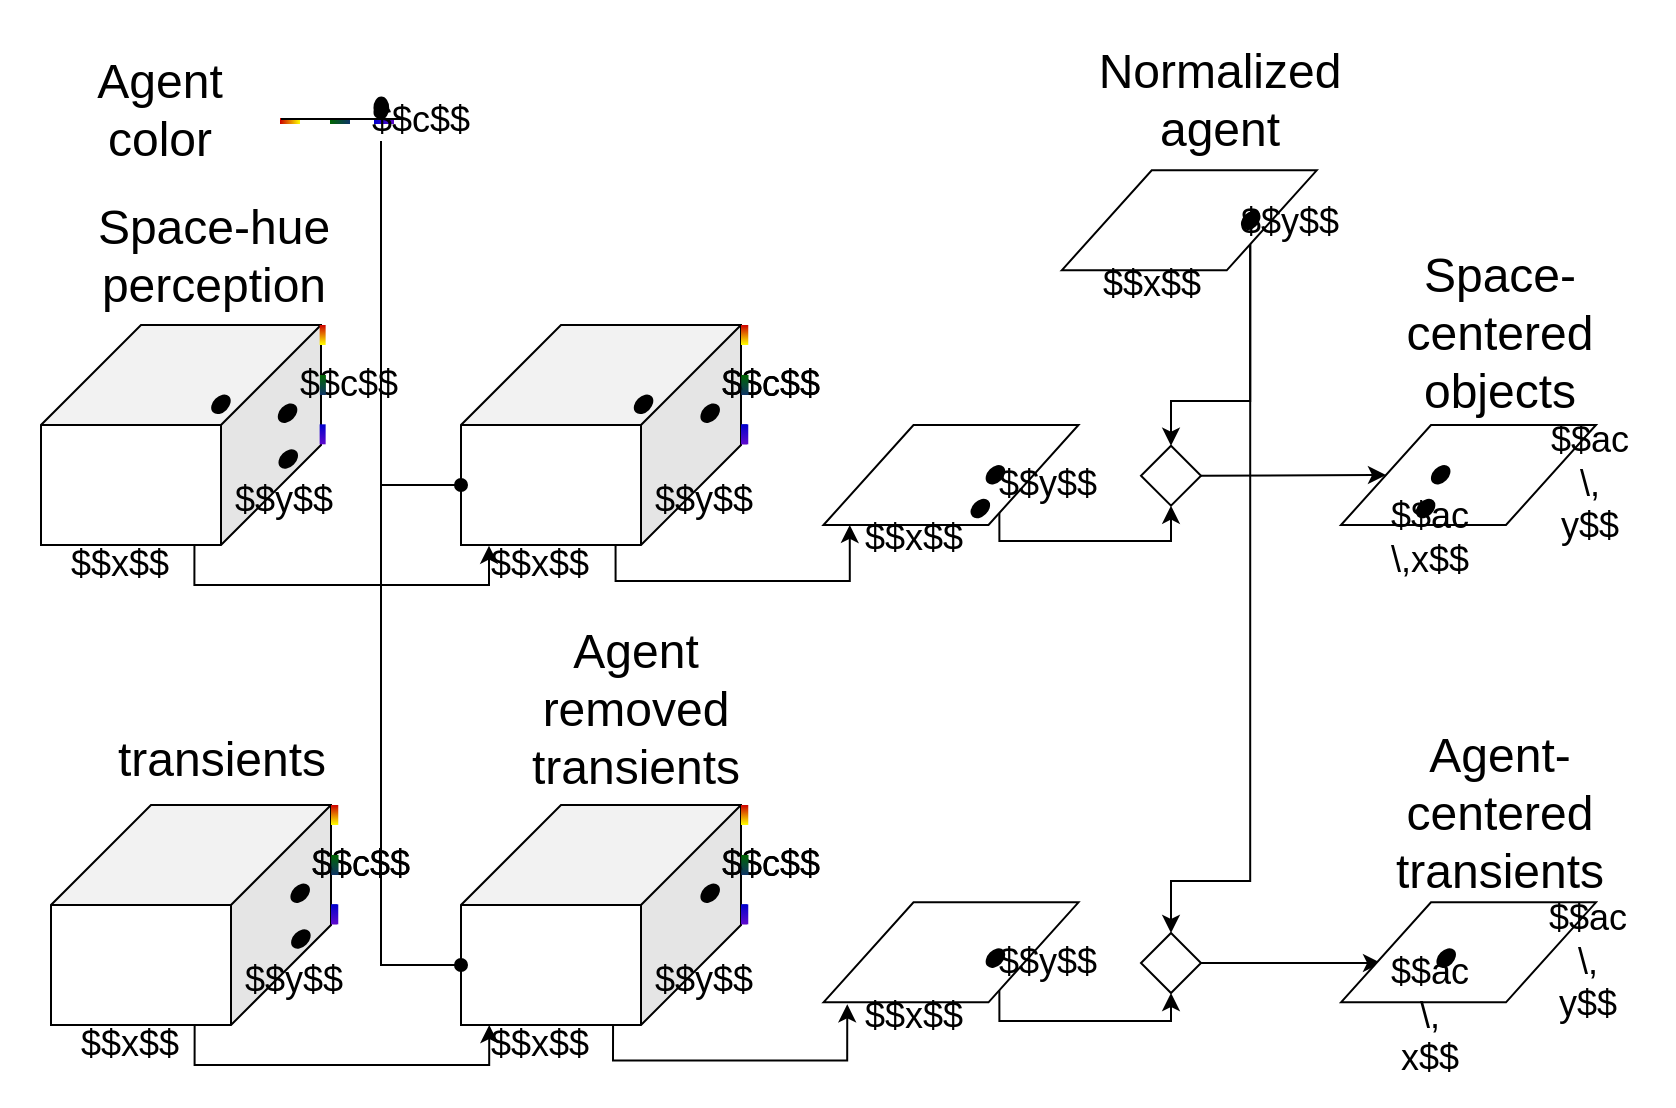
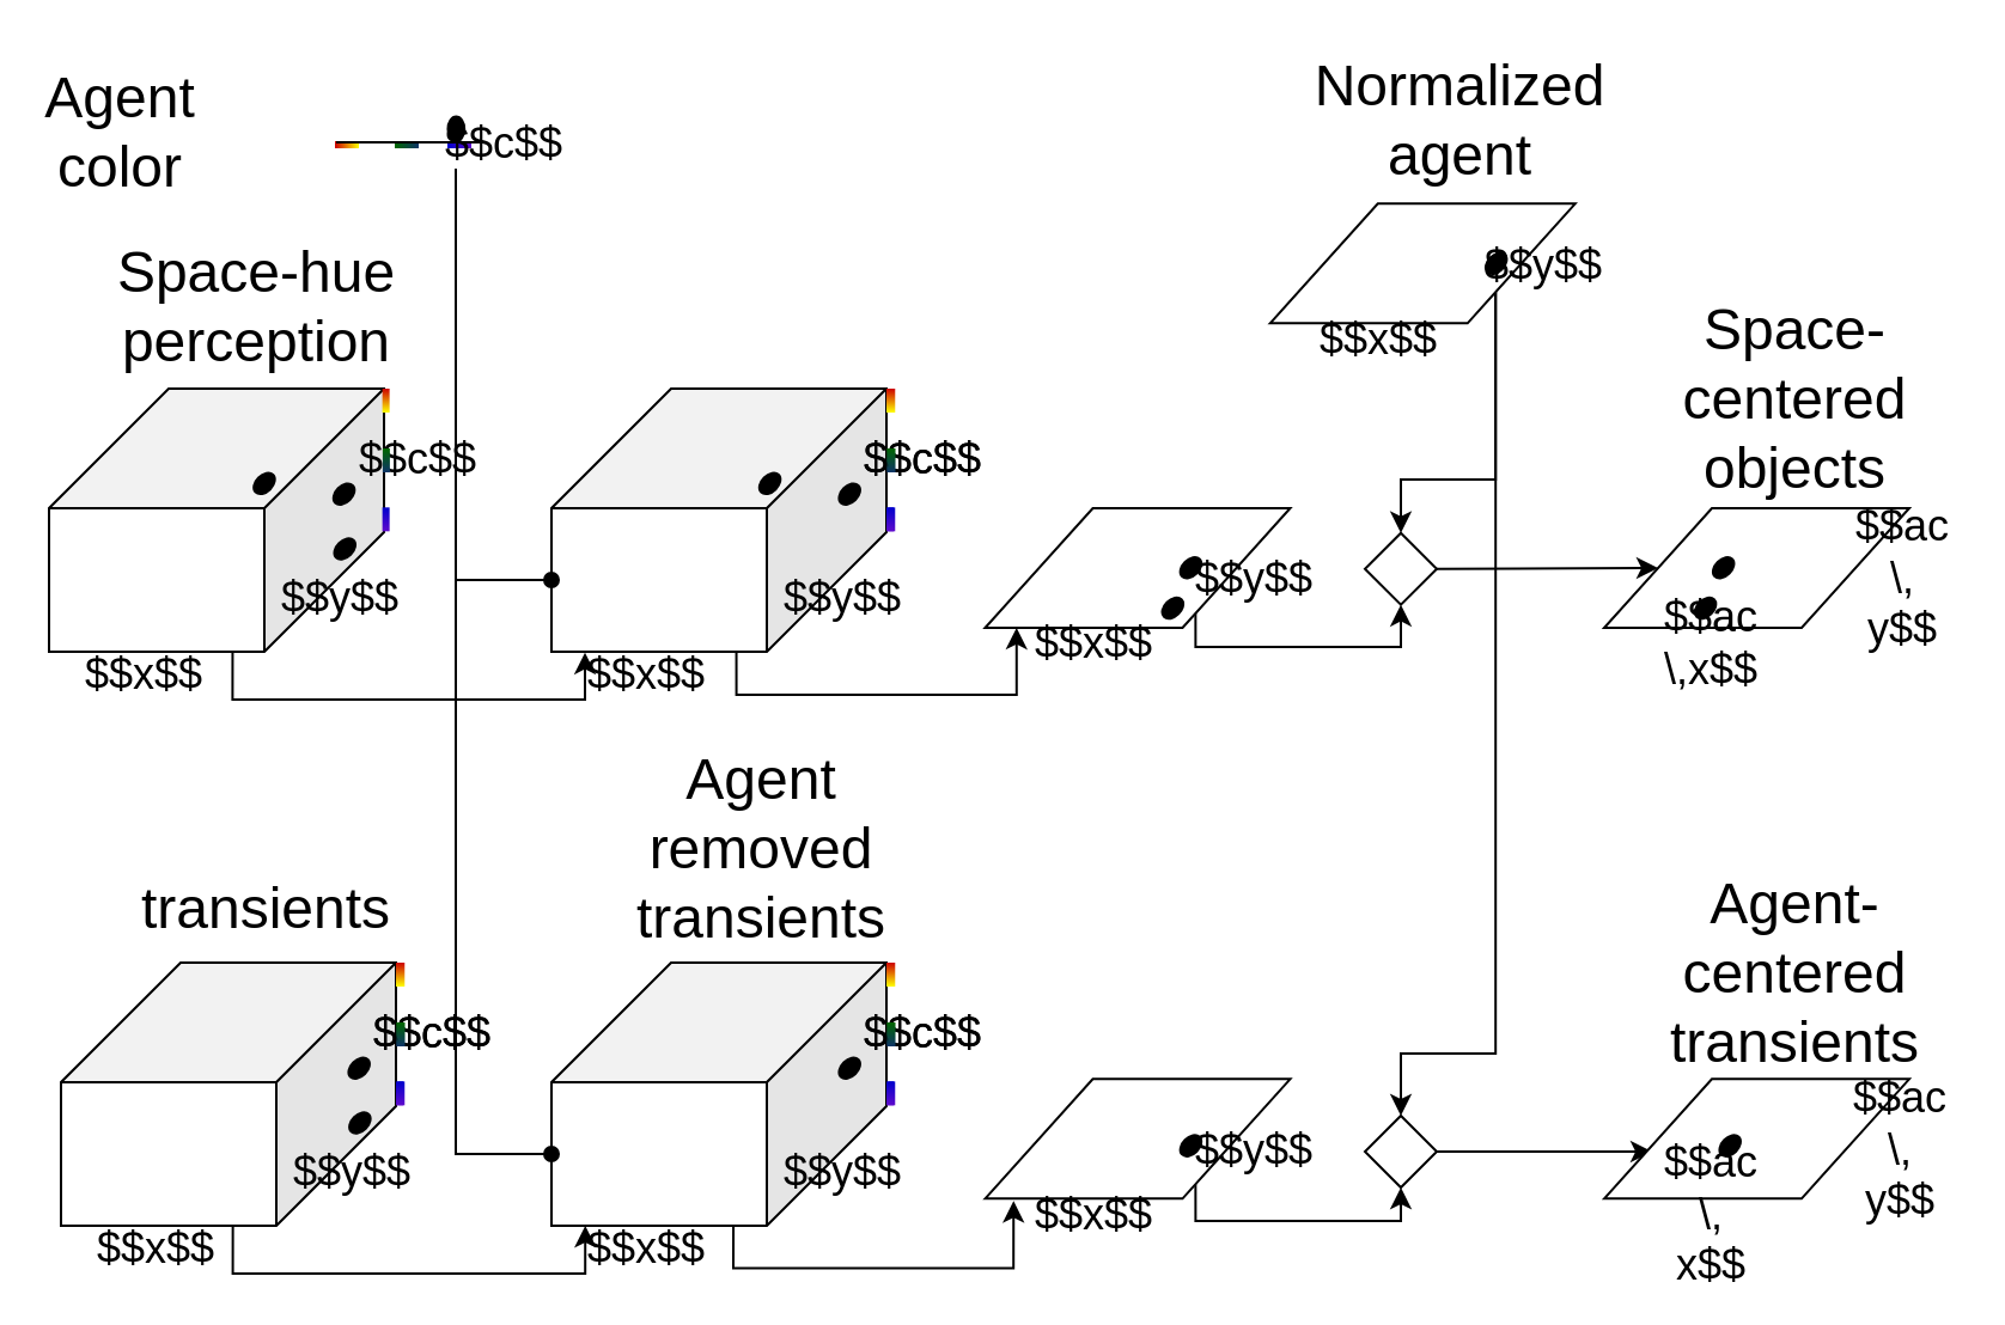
- <mxCell id="3" value="&lt;div&gt;Agent&lt;/div&gt;&lt;div&gt;color&lt;br&gt;&lt;/div&gt;" style="text;html=1;strokeColor=none;fillColor=none;align=center;verticalAlign=middle;whiteSpace=wrap;rounded=0;fontFamily=Helvetica;fontSize=24;" vertex="1" parent="1"><mxGeometry x="50" y="40" width="60" height="30" as="geometry" /></mxCell>
+ <mxCell id="3" value="&lt;div&gt;Agent&lt;/div&gt;&lt;div&gt;color&lt;br&gt;&lt;/div&gt;" style="text;html=1;strokeColor=none;fillColor=none;align=center;verticalAlign=middle;whiteSpace=wrap;rounded=0;fontFamily=Helvetica;fontSize=24;" vertex="1" parent="1"><mxGeometry x="20" y="40" width="60" height="30" as="geometry" /></mxCell>
